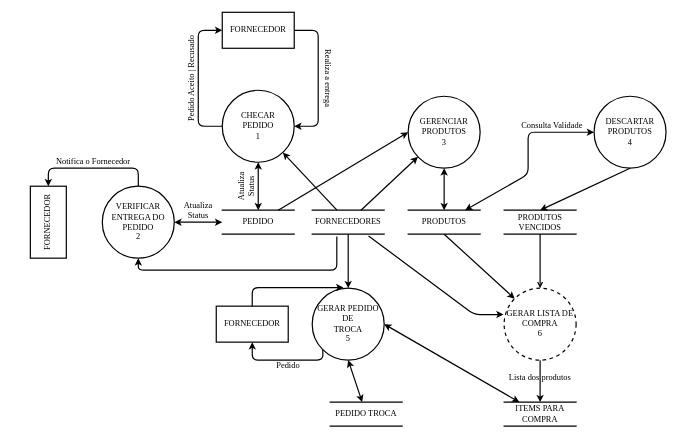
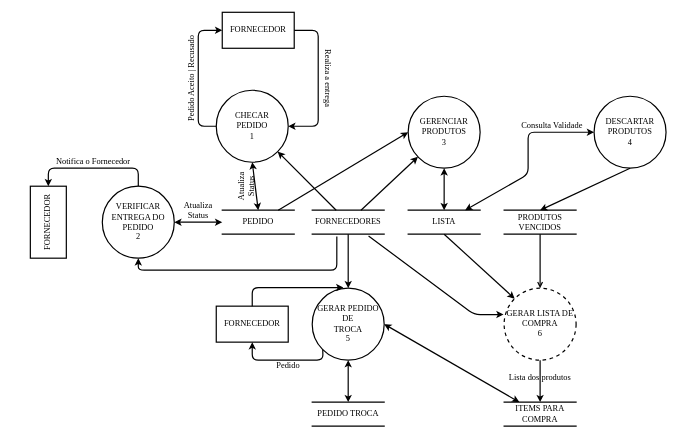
- <mxCell id="3" value="CHECAR&lt;br style=&quot;font-size: 14px;&quot;&gt;PEDIDO&lt;br style=&quot;font-size: 14px;&quot;&gt;1" style="ellipse;whiteSpace=wrap;html=1;aspect=fixed;strokeWidth=2;fontFamily=Tahoma;fontSize=14;" parent="1" vertex="1"><mxGeometry x="370" y="150" width="120" height="120" as="geometry" /></mxCell>
+ <mxCell id="3" value="CHECAR&lt;br style=&quot;font-size: 14px;&quot;&gt;PEDIDO&lt;br style=&quot;font-size: 14px;&quot;&gt;1" style="ellipse;whiteSpace=wrap;html=1;aspect=fixed;strokeWidth=2;fontFamily=Tahoma;fontSize=14;" parent="1" vertex="1"><mxGeometry x="360" y="150" width="120" height="120" as="geometry" /></mxCell>
- <mxCell id="12" value="PRODUTOS" style="shape=partialRectangle;whiteSpace=wrap;html=1;left=0;right=0;fillColor=none;strokeWidth=2;fontFamily=Tahoma;fontSize=14;" parent="1" vertex="1"><mxGeometry x="680" y="350" width="120" height="40" as="geometry" /></mxCell>
+ <mxCell id="12" value="LISTA" style="shape=partialRectangle;whiteSpace=wrap;html=1;left=0;right=0;fillColor=none;strokeWidth=2;fontFamily=Tahoma;fontSize=14;" parent="1" vertex="1"><mxGeometry x="680" y="350" width="120" height="40" as="geometry" /></mxCell>
- <mxCell id="25" value="PEDIDO TROCA" style="shape=partialRectangle;whiteSpace=wrap;html=1;left=0;right=0;fillColor=none;strokeWidth=2;fontFamily=Tahoma;fontSize=14;" parent="1" vertex="1"><mxGeometry x="550" y="670" width="120" height="40" as="geometry" /></mxCell>
+ <mxCell id="25" value="PEDIDO TROCA" style="shape=partialRectangle;whiteSpace=wrap;html=1;left=0;right=0;fillColor=none;strokeWidth=2;fontFamily=Tahoma;fontSize=14;" parent="1" vertex="1"><mxGeometry x="520" y="670" width="120" height="40" as="geometry" /></mxCell>
